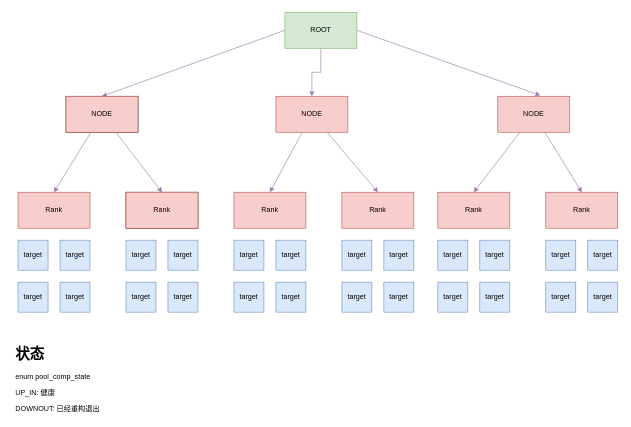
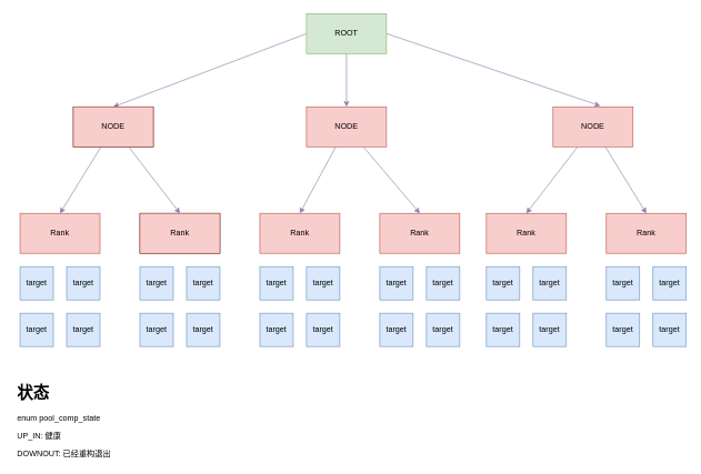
- <mxCell id="5" value="ROOT" style="whiteSpace=wrap;html=1;fillColor=#d5e8d4;strokeColor=#82b366;" parent="1" vertex="1"><mxGeometry x="474" y="20" width="120" height="60" as="geometry" /></mxCell>
+ <mxCell id="5" value="ROOT" style="whiteSpace=wrap;html=1;fillColor=#d5e8d4;strokeColor=#82b366;" parent="1" vertex="1"><mxGeometry x="459" y="20" width="120" height="60" as="geometry" /></mxCell>
